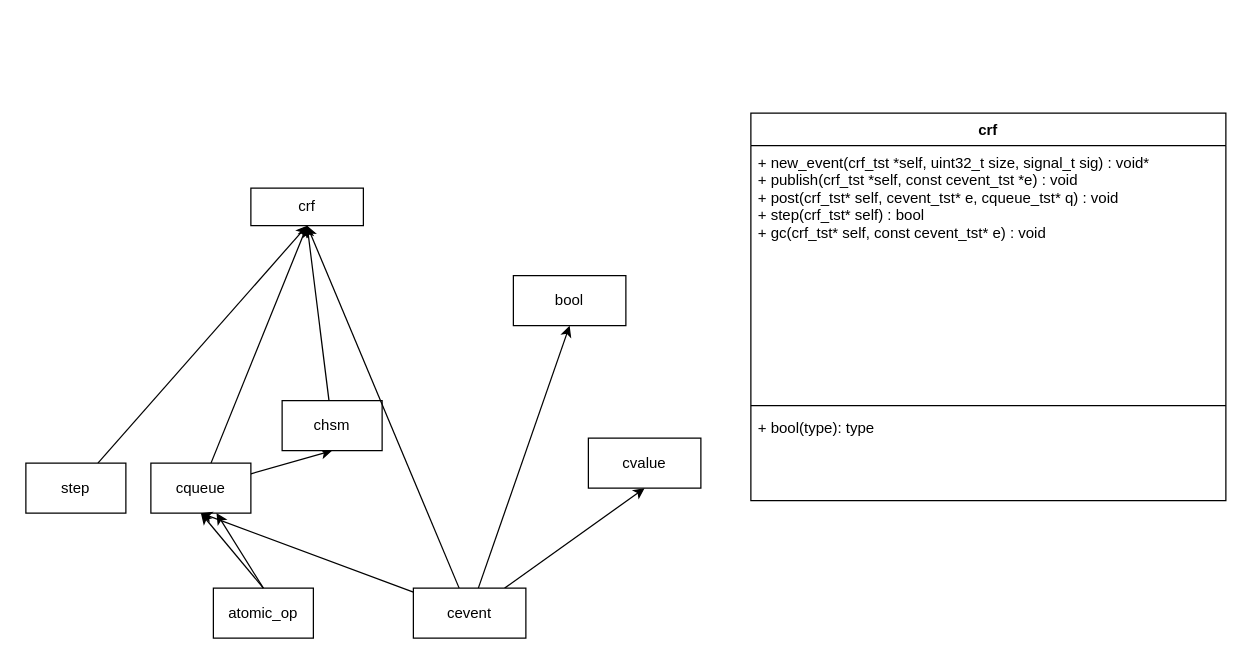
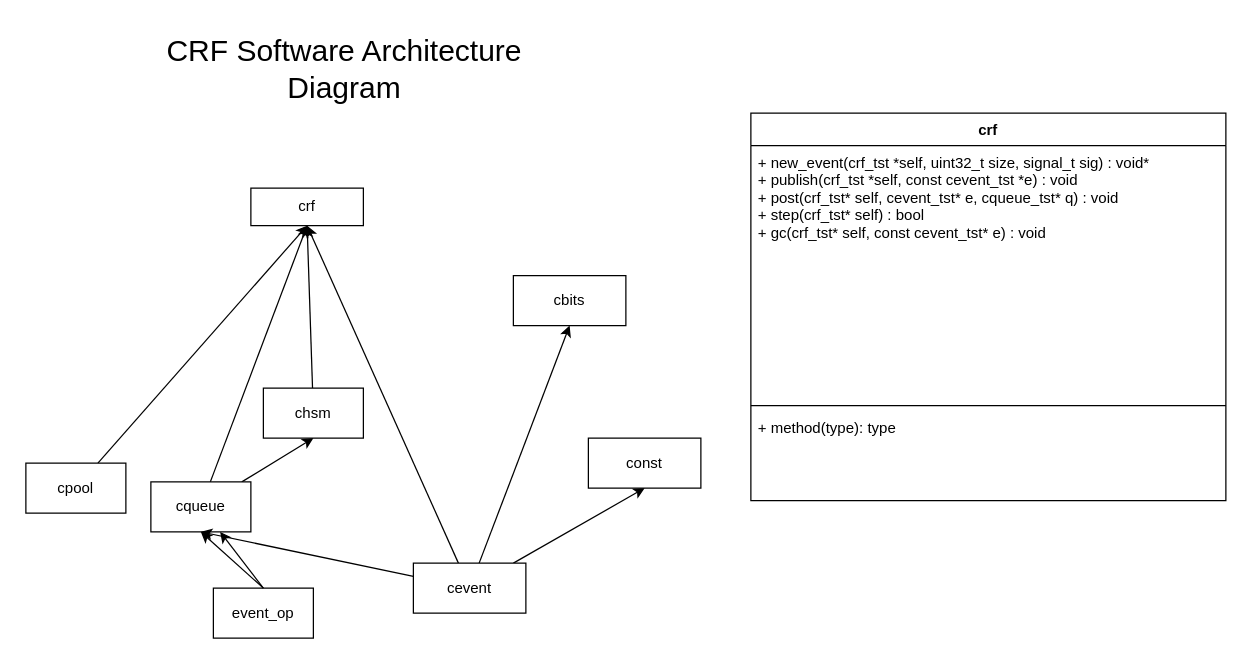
+ <mxCell id="2" value="&lt;font style=&quot;font-size: 24px&quot;&gt;CRF Software Architecture Diagram&lt;/font&gt;" style="text;html=1;strokeColor=none;fillColor=none;align=center;verticalAlign=middle;whiteSpace=wrap;rounded=0;" parent="1" vertex="1"><mxGeometry x="100" y="20" width="350" height="70" as="geometry" /></mxCell>
- <mxCell id="19" value="bool" style="rounded=0;whiteSpace=wrap;html=1;" parent="1" vertex="1"><mxGeometry x="410" y="220" width="90" height="40" as="geometry" /></mxCell>
+ <mxCell id="19" value="cbits" style="rounded=0;whiteSpace=wrap;html=1;" parent="1" vertex="1"><mxGeometry x="410" y="220" width="90" height="40" as="geometry" /></mxCell>
- <mxCell id="10" value="chsm" style="rounded=0;whiteSpace=wrap;html=1;" parent="1" vertex="1"><mxGeometry x="225" y="320" width="80" height="40" as="geometry" /></mxCell>
+ <mxCell id="10" value="chsm" style="rounded=0;whiteSpace=wrap;html=1;" parent="1" vertex="1"><mxGeometry x="210" y="310" width="80" height="40" as="geometry" /></mxCell>
- <mxCell id="24" value="+ bool(type): type" style="text;strokeColor=none;fillColor=none;align=left;verticalAlign=top;spacingLeft=4;spacingRight=4;overflow=hidden;rotatable=0;points=[[0,0.5],[1,0.5]];portConstraint=eastwest;" parent="21" vertex="1"><mxGeometry y="238" width="380" height="72" as="geometry" /></mxCell>
+ <mxCell id="24" value="+ method(type): type" style="text;strokeColor=none;fillColor=none;align=left;verticalAlign=top;spacingLeft=4;spacingRight=4;overflow=hidden;rotatable=0;points=[[0,0.5],[1,0.5]];portConstraint=eastwest;" parent="21" vertex="1"><mxGeometry y="238" width="380" height="72" as="geometry" /></mxCell>
- <mxCell id="20" value="cvalue" style="rounded=0;whiteSpace=wrap;html=1;" parent="1" vertex="1"><mxGeometry x="470" y="350" width="90" height="40" as="geometry" /></mxCell>
+ <mxCell id="20" value="const" style="rounded=0;whiteSpace=wrap;html=1;" parent="1" vertex="1"><mxGeometry x="470" y="350" width="90" height="40" as="geometry" /></mxCell>
- <mxCell id="5" value="step" style="rounded=0;whiteSpace=wrap;html=1;" parent="1" vertex="1"><mxGeometry x="20" y="370" width="80" height="40" as="geometry" /></mxCell>
+ <mxCell id="5" value="cpool" style="rounded=0;whiteSpace=wrap;html=1;" parent="1" vertex="1"><mxGeometry x="20" y="370" width="80" height="40" as="geometry" /></mxCell>
- <mxCell id="8" value="cqueue" style="rounded=0;whiteSpace=wrap;html=1;" parent="1" vertex="1"><mxGeometry x="120" y="370" width="80" height="40" as="geometry" /></mxCell>
+ <mxCell id="8" value="cqueue" style="rounded=0;whiteSpace=wrap;html=1;" parent="1" vertex="1"><mxGeometry x="120" y="385" width="80" height="40" as="geometry" /></mxCell>
- <mxCell id="16" value="atomic_op" style="rounded=0;whiteSpace=wrap;html=1;" parent="1" vertex="1"><mxGeometry x="170" y="470" width="80" height="40" as="geometry" /></mxCell>
+ <mxCell id="16" value="event_op" style="rounded=0;whiteSpace=wrap;html=1;" parent="1" vertex="1"><mxGeometry x="170" y="470" width="80" height="40" as="geometry" /></mxCell>
- <mxCell id="15" value="cevent" style="rounded=0;whiteSpace=wrap;html=1;" parent="1" vertex="1"><mxGeometry x="330" y="470" width="90" height="40" as="geometry" /></mxCell>
+ <mxCell id="15" value="cevent" style="rounded=0;whiteSpace=wrap;html=1;" parent="1" vertex="1"><mxGeometry x="330" y="450" width="90" height="40" as="geometry" /></mxCell>
